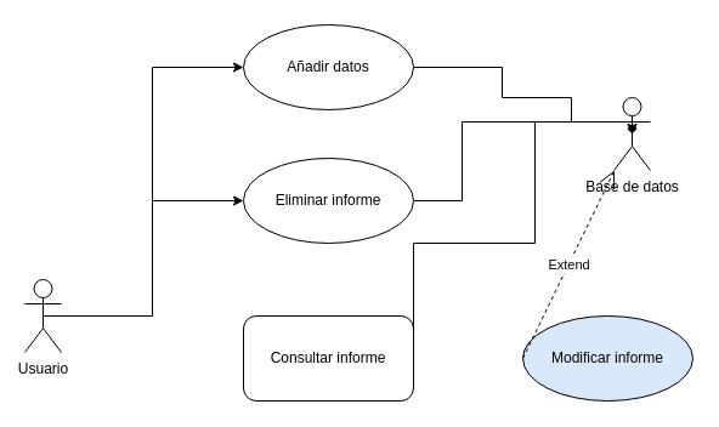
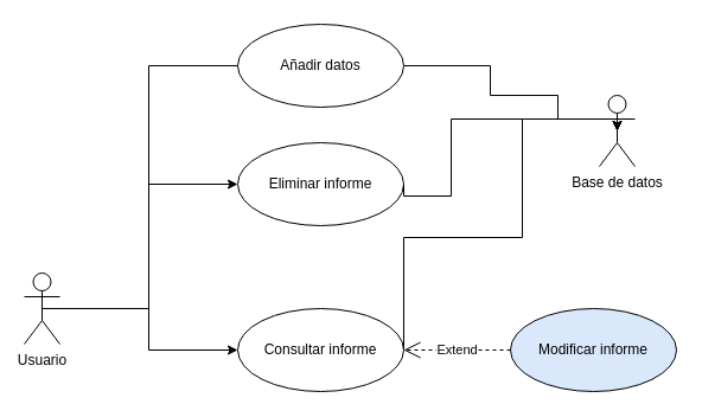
- <mxCell id="2" style="edgeStyle=orthogonalEdgeStyle;rounded=0;orthogonalLoop=1;jettySize=auto;html=1;exitX=0.5;exitY=0.5;exitDx=0;exitDy=0;exitPerimeter=0;entryX=0;entryY=0.5;entryDx=0;entryDy=0;" edge="1" parent="1" source="5" target="8"><mxGeometry relative="1" as="geometry" /></mxCell>
+ <mxCell id="2" style="edgeStyle=orthogonalEdgeStyle;rounded=0;orthogonalLoop=1;jettySize=auto;html=1;exitX=0.5;exitY=0.5;exitDx=0;exitDy=0;exitPerimeter=0;entryX=0;entryY=0.5;entryDx=0;entryDy=0;endArrow=none;" edge="1" parent="1" source="5" target="8"><mxGeometry relative="1" as="geometry" /></mxCell>
- <mxCell id="6" value="Eliminar informe" style="ellipse;whiteSpace=wrap;html=1;" vertex="1" parent="1"><mxGeometry x="200" y="130" width="140" height="70" as="geometry" /></mxCell>
+ <mxCell id="6" value="Eliminar informe" style="ellipse;whiteSpace=wrap;html=1;" vertex="1" parent="1"><mxGeometry x="200" y="120" width="140" height="70" as="geometry" /></mxCell>
- <mxCell id="11" value="Extend" style="endArrow=open;endSize=12;dashed=1;html=1;rounded=0;exitX=0;exitY=0.5;exitDx=0;exitDy=0;" edge="1" parent="1" source="10" target="12"><mxGeometry width="160" relative="1" as="geometry"><mxPoint x="280" y="250" as="sourcePoint" /><mxPoint x="440" y="250" as="targetPoint" /></mxGeometry></mxCell>
+ <mxCell id="11" value="Extend" style="endArrow=open;endSize=12;dashed=1;html=1;rounded=0;exitX=0;exitY=0.5;exitDx=0;exitDy=0;entryX=1;entryY=0.5;entryDx=0;entryDy=0;" edge="1" parent="1" source="10" target="9"><mxGeometry width="160" relative="1" as="geometry"><mxPoint x="280" y="250" as="sourcePoint" /><mxPoint x="440" y="250" as="targetPoint" /></mxGeometry></mxCell>
- <mxCell id="14" style="edgeStyle=orthogonalEdgeStyle;rounded=0;orthogonalLoop=1;jettySize=auto;html=1;exitX=1;exitY=0.5;exitDx=0;exitDy=0;entryX=0.5;entryY=0.5;entryDx=0;entryDy=0;entryPerimeter=0;endArrow=diamond;" edge="1" parent="1" source="9" target="12"><mxGeometry relative="1" as="geometry"><Array as="points"><mxPoint x="340" y="200" /><mxPoint x="440" y="200" /><mxPoint x="440" y="100" /></Array></mxGeometry></mxCell>
+ <mxCell id="14" style="edgeStyle=orthogonalEdgeStyle;rounded=0;orthogonalLoop=1;jettySize=auto;html=1;exitX=1;exitY=0.5;exitDx=0;exitDy=0;entryX=0.5;entryY=0.5;entryDx=0;entryDy=0;entryPerimeter=0;" edge="1" parent="1" source="9" target="12"><mxGeometry relative="1" as="geometry"><Array as="points"><mxPoint x="340" y="200" /><mxPoint x="440" y="200" /><mxPoint x="440" y="100" /></Array></mxGeometry></mxCell>
+ <mxCell id="4" style="edgeStyle=orthogonalEdgeStyle;rounded=0;orthogonalLoop=1;jettySize=auto;html=1;exitX=0.5;exitY=0.5;exitDx=0;exitDy=0;exitPerimeter=0;entryX=0;entryY=0.5;entryDx=0;entryDy=0;" edge="1" parent="1" source="5" target="9"><mxGeometry relative="1" as="geometry" /></mxCell>
- <mxCell id="9" value="Consultar informe" style="whiteSpace=wrap;html=1;rounded=1;" vertex="1" parent="1"><mxGeometry x="200" y="260" width="140" height="70" as="geometry" /></mxCell>
+ <mxCell id="9" value="Consultar informe" style="ellipse;whiteSpace=wrap;html=1;" vertex="1" parent="1"><mxGeometry x="200" y="260" width="140" height="70" as="geometry" /></mxCell>
